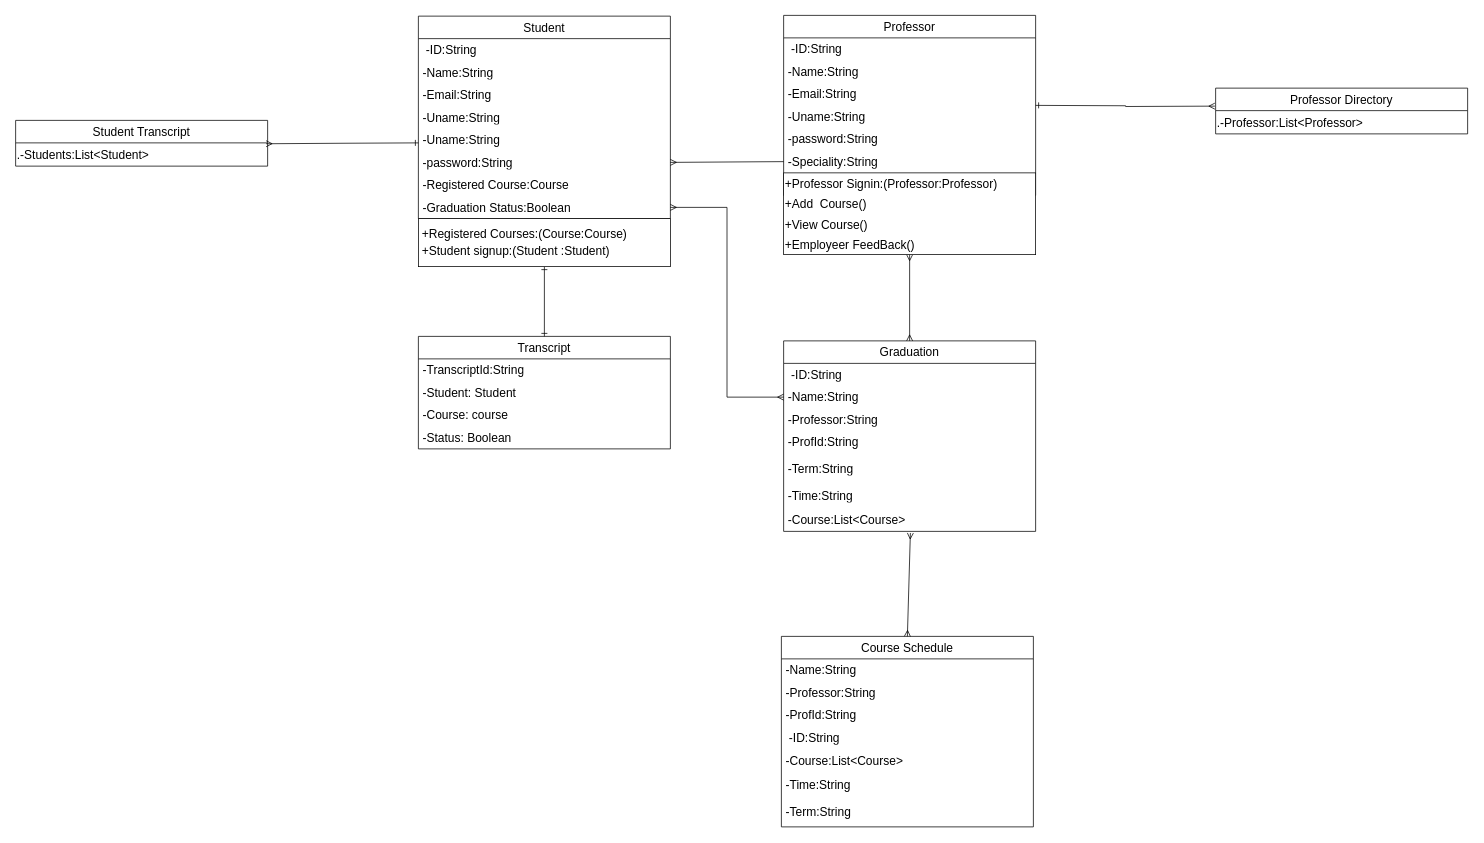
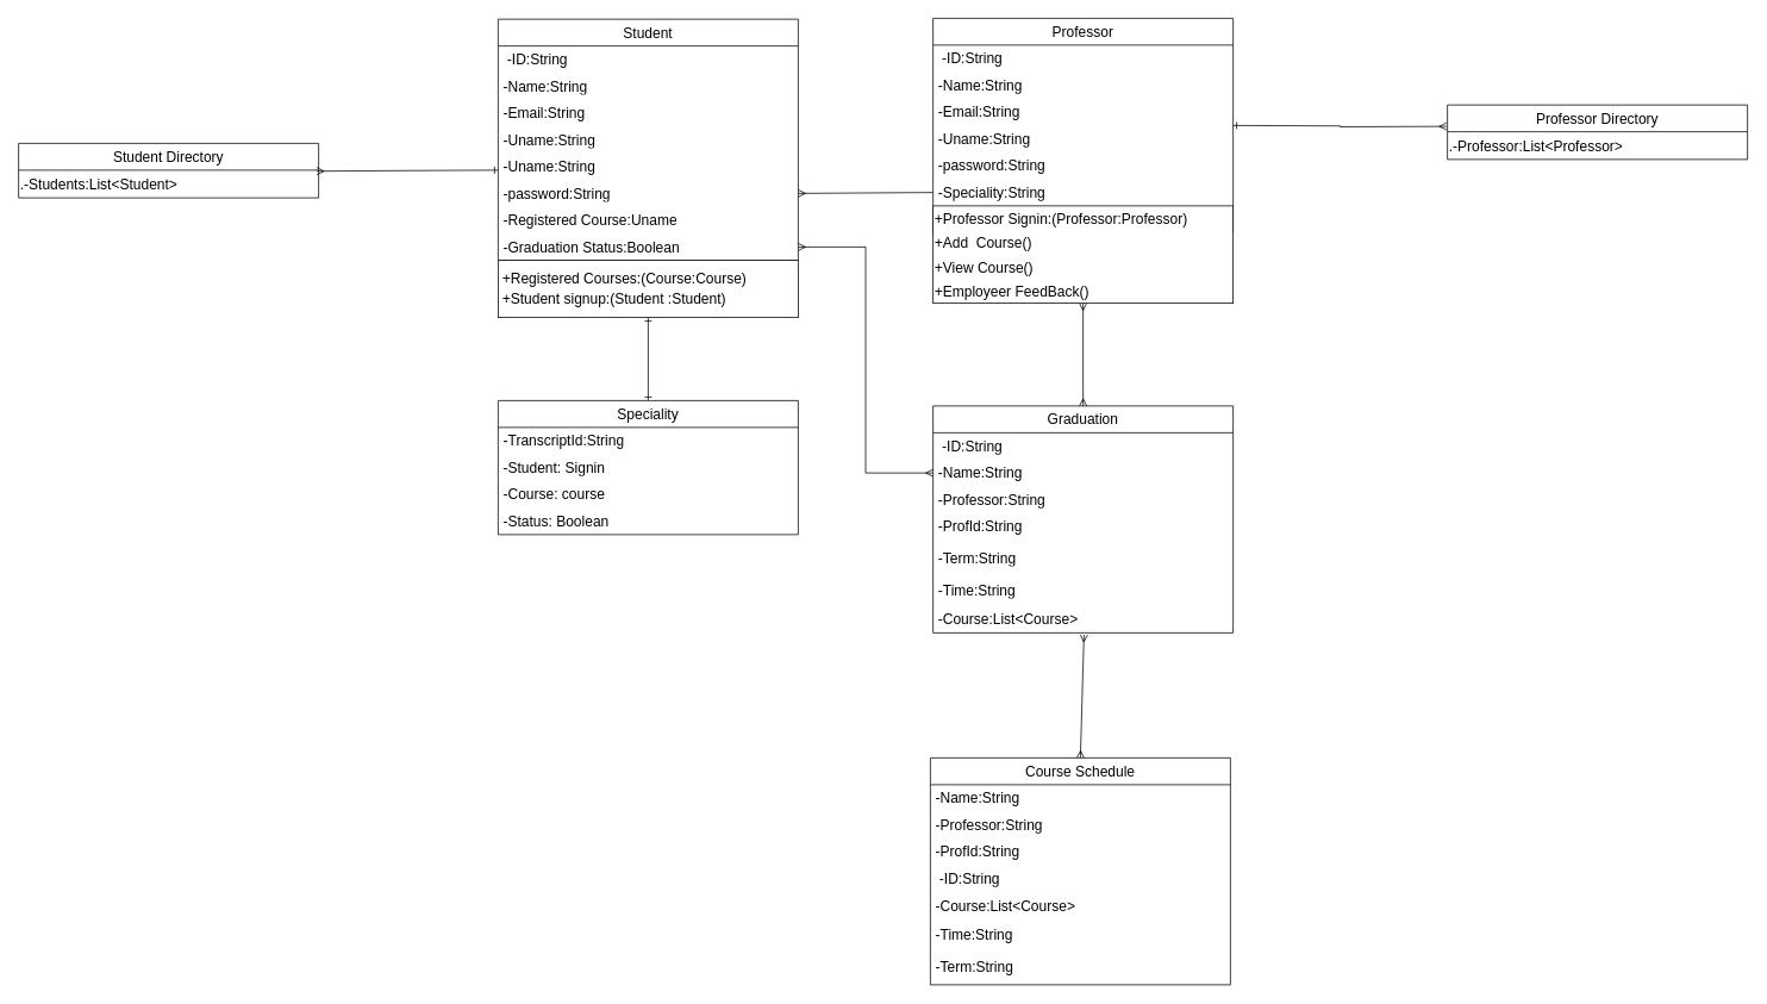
- <mxCell id="47" value="Student Transcript" style="swimlane;fontStyle=0;childLayout=stackLayout;horizontal=1;startSize=30;horizontalStack=0;resizeParent=1;resizeParentMax=0;resizeLast=0;collapsible=1;marginBottom=0;whiteSpace=wrap;html=1;fontSize=16;" vertex="1" parent="1"><mxGeometry x="20" y="160" width="336" height="61" as="geometry" /></mxCell>
+ <mxCell id="47" value="Student Directory" style="swimlane;fontStyle=0;childLayout=stackLayout;horizontal=1;startSize=30;horizontalStack=0;resizeParent=1;resizeParentMax=0;resizeLast=0;collapsible=1;marginBottom=0;whiteSpace=wrap;html=1;fontSize=16;" vertex="1" parent="1"><mxGeometry x="20" y="160" width="336" height="61" as="geometry" /></mxCell>
- <mxCell id="9" value="-Registered Course:Course" style="text;strokeColor=none;fillColor=none;align=left;verticalAlign=middle;spacingLeft=4;spacingRight=4;overflow=hidden;points=[[0,0.5],[1,0.5]];portConstraint=eastwest;rotatable=0;whiteSpace=wrap;html=1;fontSize=16;" parent="2" vertex="1"><mxGeometry y="210" width="336" height="30" as="geometry" /></mxCell>
+ <mxCell id="9" value="-Registered Course:Uname" style="text;strokeColor=none;fillColor=none;align=left;verticalAlign=middle;spacingLeft=4;spacingRight=4;overflow=hidden;points=[[0,0.5],[1,0.5]];portConstraint=eastwest;rotatable=0;whiteSpace=wrap;html=1;fontSize=16;" parent="2" vertex="1"><mxGeometry y="210" width="336" height="30" as="geometry" /></mxCell>
- <mxCell id="39" value="Transcript" style="swimlane;fontStyle=0;childLayout=stackLayout;horizontal=1;startSize=30;horizontalStack=0;resizeParent=1;resizeParentMax=0;resizeLast=0;collapsible=1;marginBottom=0;whiteSpace=wrap;html=1;fontSize=16;" vertex="1" parent="1"><mxGeometry x="557" y="448" width="336" height="150" as="geometry" /></mxCell>
+ <mxCell id="39" value="Speciality" style="swimlane;fontStyle=0;childLayout=stackLayout;horizontal=1;startSize=30;horizontalStack=0;resizeParent=1;resizeParentMax=0;resizeLast=0;collapsible=1;marginBottom=0;whiteSpace=wrap;html=1;fontSize=16;" vertex="1" parent="1"><mxGeometry x="557" y="448" width="336" height="150" as="geometry" /></mxCell>
- <mxCell id="41" value="-Student: Student" style="text;strokeColor=none;fillColor=none;align=left;verticalAlign=middle;spacingLeft=4;spacingRight=4;overflow=hidden;points=[[0,0.5],[1,0.5]];portConstraint=eastwest;rotatable=0;whiteSpace=wrap;html=1;fontSize=16;" vertex="1" parent="39"><mxGeometry y="60" width="336" height="30" as="geometry" /></mxCell>
+ <mxCell id="41" value="-Student: Signin" style="text;strokeColor=none;fillColor=none;align=left;verticalAlign=middle;spacingLeft=4;spacingRight=4;overflow=hidden;points=[[0,0.5],[1,0.5]];portConstraint=eastwest;rotatable=0;whiteSpace=wrap;html=1;fontSize=16;" vertex="1" parent="39"><mxGeometry y="60" width="336" height="30" as="geometry" /></mxCell>
